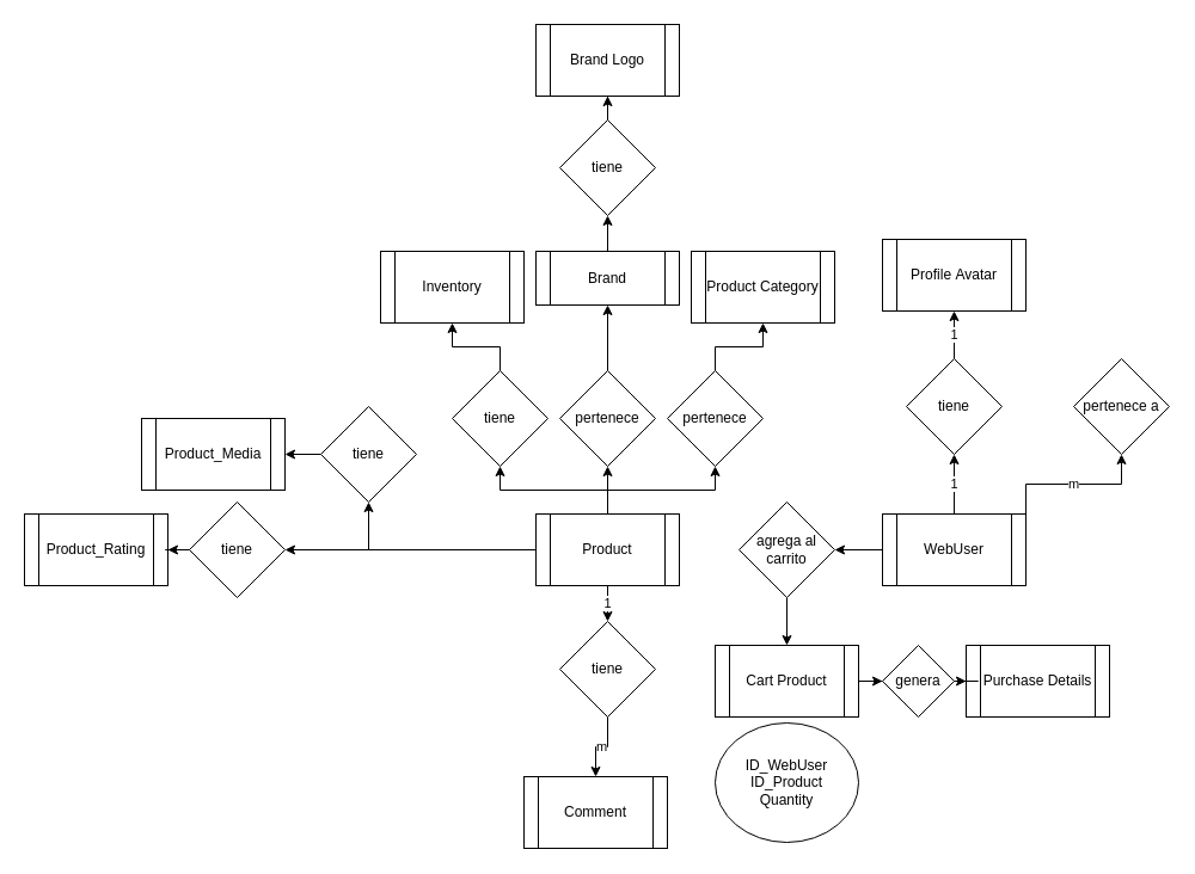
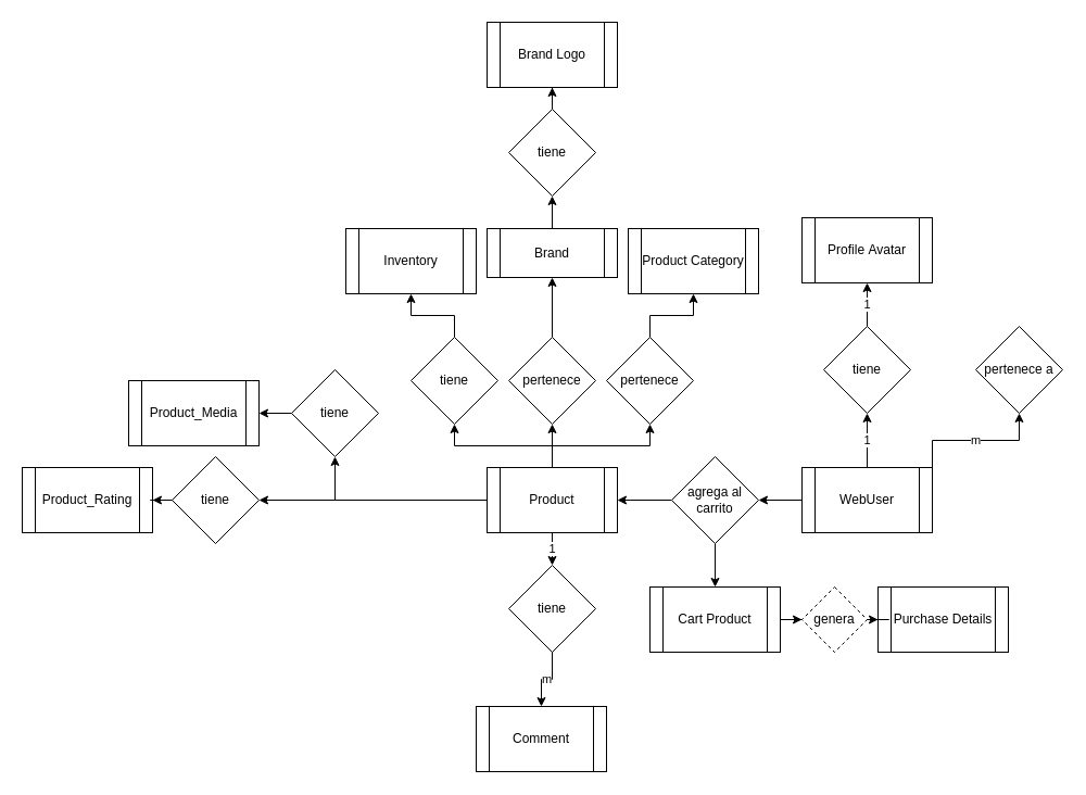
+ <mxCell id="17" value="" style="edgeStyle=orthogonalEdgeStyle;rounded=0;orthogonalLoop=1;jettySize=auto;html=1;" parent="1" source="19" target="16" edge="1"><mxGeometry relative="1" as="geometry" /></mxCell>
- <mxCell id="32" value="genera" style="rhombus;whiteSpace=wrap;html=1;" parent="1" vertex="1"><mxGeometry x="738" y="540" width="60" height="60" as="geometry" /></mxCell>
+ <mxCell id="32" value="genera" style="rhombus;whiteSpace=wrap;html=1;dashed=1;" parent="1" vertex="1"><mxGeometry x="738" y="540" width="60" height="60" as="geometry" /></mxCell>
- <mxCell id="20" value="&lt;div&gt;&lt;span style=&quot;background-color: transparent; color: light-dark(rgb(0, 0, 0), rgb(255, 255, 255));&quot;&gt;ID_WebUser&lt;/span&gt;&lt;/div&gt;&lt;div&gt;ID_Product&lt;/div&gt;&lt;div&gt;Quantity&lt;/div&gt;" style="ellipse;whiteSpace=wrap;html=1;" parent="1" vertex="1"><mxGeometry x="598" y="605" width="120" height="100" as="geometry" /></mxCell>
